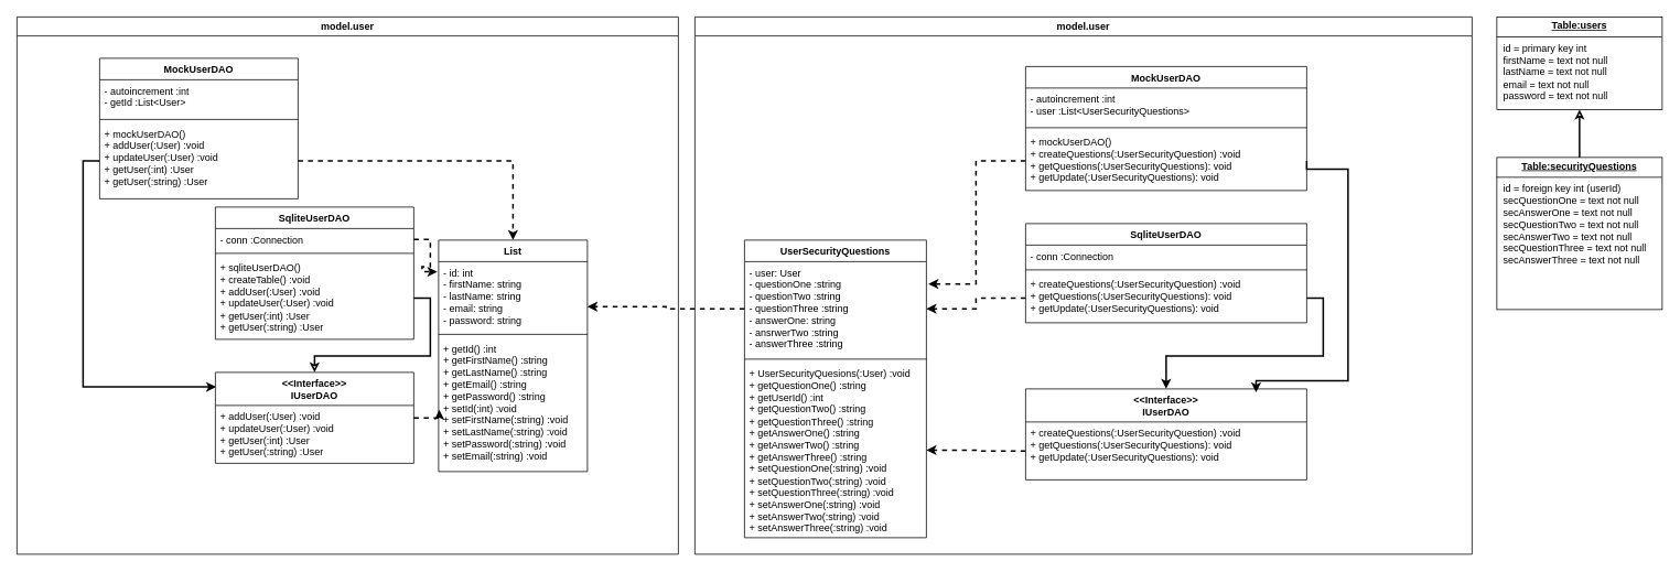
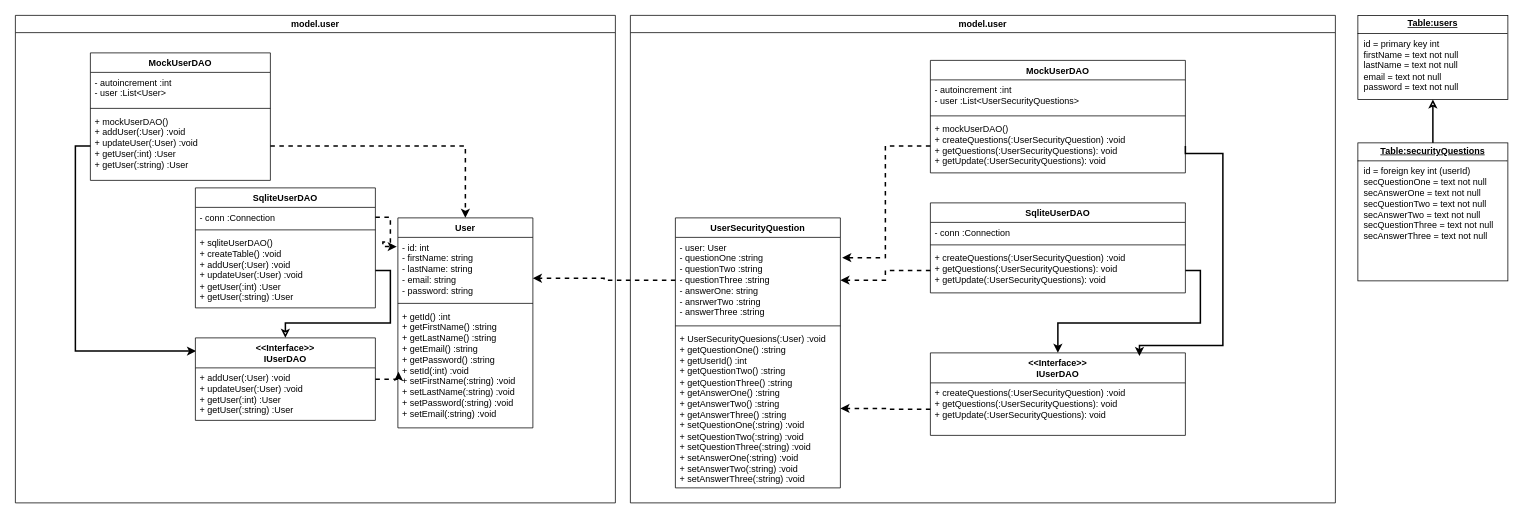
- <mxCell id="11" value="- autoincrement :int&lt;div&gt;- getId :List&amp;lt;User&amp;gt;&lt;/div&gt;" style="text;strokeColor=none;fillColor=none;align=left;verticalAlign=top;spacingLeft=4;spacingRight=4;overflow=hidden;rotatable=0;points=[[0,0.5],[1,0.5]];portConstraint=eastwest;whiteSpace=wrap;html=1;" vertex="1" parent="10"><mxGeometry y="26" width="240" height="44" as="geometry" /></mxCell>
+ <mxCell id="11" value="- autoincrement :int&lt;div&gt;- user :List&amp;lt;User&amp;gt;&lt;/div&gt;" style="text;strokeColor=none;fillColor=none;align=left;verticalAlign=top;spacingLeft=4;spacingRight=4;overflow=hidden;rotatable=0;points=[[0,0.5],[1,0.5]];portConstraint=eastwest;whiteSpace=wrap;html=1;" vertex="1" parent="10"><mxGeometry y="26" width="240" height="44" as="geometry" /></mxCell>
- <mxCell id="2" value="List" style="swimlane;fontStyle=1;align=center;verticalAlign=top;childLayout=stackLayout;horizontal=1;startSize=26;horizontalStack=0;resizeParent=1;resizeParentMax=0;resizeLast=0;collapsible=1;marginBottom=0;whiteSpace=wrap;html=1;" vertex="1" parent="1"><mxGeometry x="530" y="290" width="180" height="280" as="geometry" /></mxCell>
+ <mxCell id="2" value="User" style="swimlane;fontStyle=1;align=center;verticalAlign=top;childLayout=stackLayout;horizontal=1;startSize=26;horizontalStack=0;resizeParent=1;resizeParentMax=0;resizeLast=0;collapsible=1;marginBottom=0;whiteSpace=wrap;html=1;" vertex="1" parent="1"><mxGeometry x="530" y="290" width="180" height="280" as="geometry" /></mxCell>
- <mxCell id="26" value="UserSecurityQuestions" style="swimlane;fontStyle=1;align=center;verticalAlign=top;childLayout=stackLayout;horizontal=1;startSize=26;horizontalStack=0;resizeParent=1;resizeParentMax=0;resizeLast=0;collapsible=1;marginBottom=0;whiteSpace=wrap;html=1;" vertex="1" parent="25"><mxGeometry x="60" y="270" width="220" height="360" as="geometry" /></mxCell>
+ <mxCell id="26" value="UserSecurityQuestion" style="swimlane;fontStyle=1;align=center;verticalAlign=top;childLayout=stackLayout;horizontal=1;startSize=26;horizontalStack=0;resizeParent=1;resizeParentMax=0;resizeLast=0;collapsible=1;marginBottom=0;whiteSpace=wrap;html=1;" vertex="1" parent="25"><mxGeometry x="60" y="270" width="220" height="360" as="geometry" /></mxCell>
